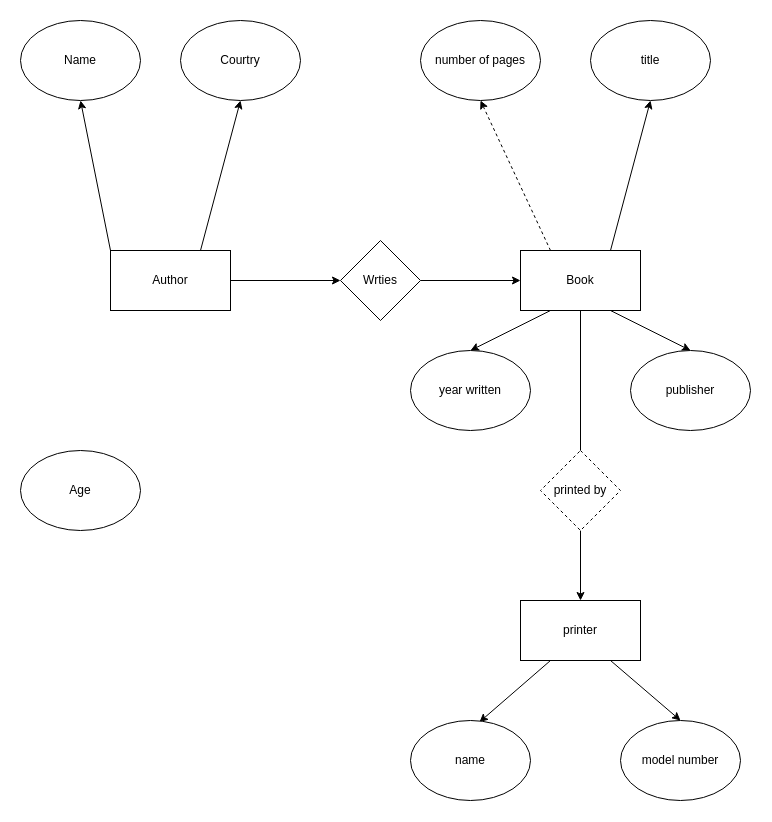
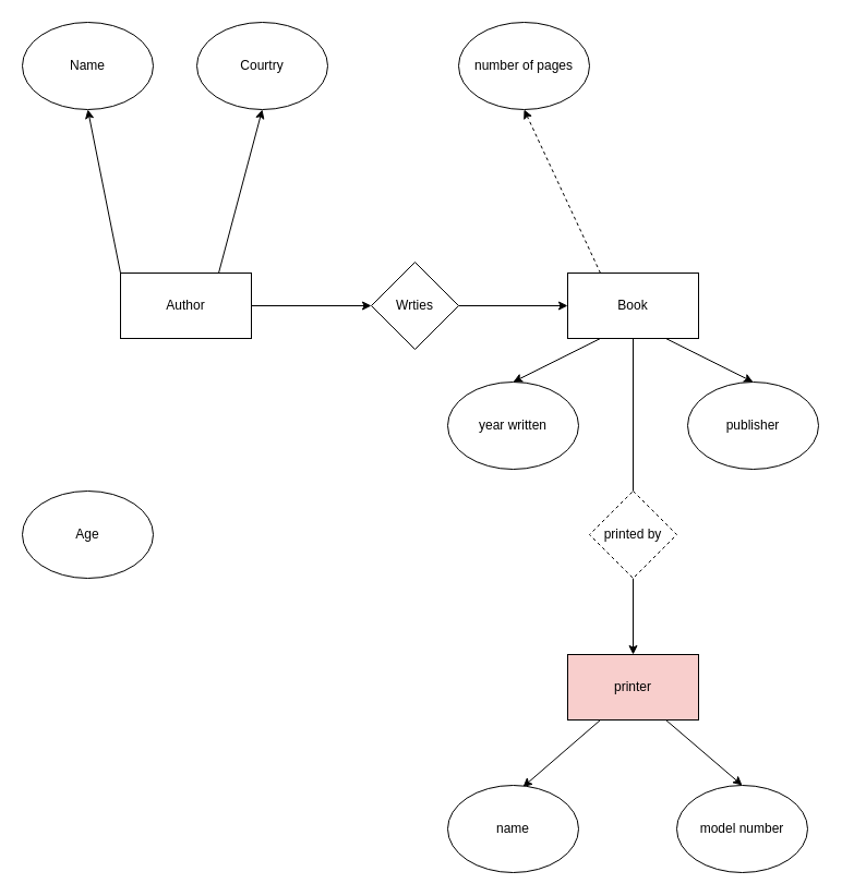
- <mxCell id="16" value="title" style="ellipse;whiteSpace=wrap;html=1;" vertex="1" parent="1"><mxGeometry x="590" y="20" width="120" height="80" as="geometry" /></mxCell>
- <mxCell id="6" style="edgeStyle=none;html=1;exitX=0.75;exitY=0;exitDx=0;exitDy=0;entryX=0.5;entryY=1;entryDx=0;entryDy=0;" edge="1" parent="1" source="11" target="16"><mxGeometry relative="1" as="geometry" /></mxCell>
- <mxCell id="23" value="printer" style="rounded=0;whiteSpace=wrap;html=1;" vertex="1" parent="1"><mxGeometry x="520" y="600" width="120" height="60" as="geometry" /></mxCell>
+ <mxCell id="23" value="printer" style="rounded=0;whiteSpace=wrap;html=1;fillColor=#f8cecc;" vertex="1" parent="1"><mxGeometry x="520" y="600" width="120" height="60" as="geometry" /></mxCell>
